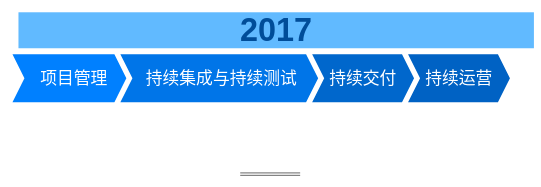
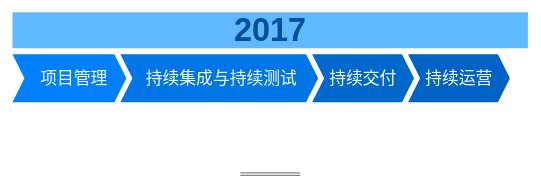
- <mxCell id="5" value="2017" style="text;html=1;strokeColor=none;fillColor=#61BAFF;align=center;verticalAlign=middle;whiteSpace=wrap;fontSize=54;fontStyle=1;fontColor=#004D99;" parent="1" vertex="1"><mxGeometry x="30" y="20" width="860" height="60" as="geometry" /></mxCell>
+ <mxCell id="5" value="2017" style="text;html=1;strokeColor=none;fillColor=#61BAFF;align=center;verticalAlign=middle;whiteSpace=wrap;fontSize=54;fontStyle=1;fontColor=#004D99;" parent="1" vertex="1"><mxGeometry x="20" y="20" width="860" height="60" as="geometry" /></mxCell>
